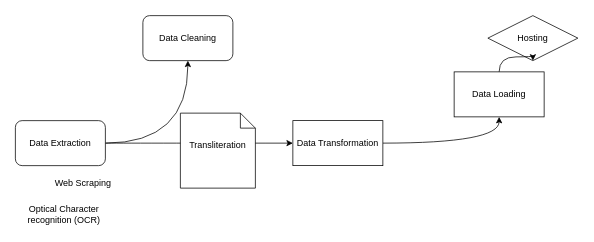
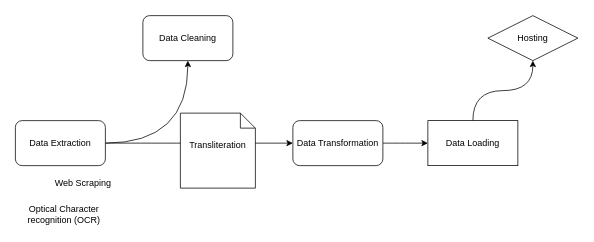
- <mxCell id="7" value="Data Loading" style="rounded=0;whiteSpace=wrap;html=1;" vertex="1" parent="1"><mxGeometry x="605" y="95" width="120" height="60" as="geometry" /></mxCell>
+ <mxCell id="7" value="Data Loading" style="rounded=0;whiteSpace=wrap;html=1;" vertex="1" parent="1"><mxGeometry x="570" y="160" width="120" height="60" as="geometry" /></mxCell>
- <mxCell id="9" value="Data Transformation" style="rounded=0;whiteSpace=wrap;html=1;" vertex="1" parent="1"><mxGeometry x="390" y="160" width="120" height="60" as="geometry" /></mxCell>
+ <mxCell id="9" value="Data Transformation" style="whiteSpace=wrap;html=1;rounded=1;" vertex="1" parent="1"><mxGeometry x="390" y="160" width="120" height="60" as="geometry" /></mxCell>
